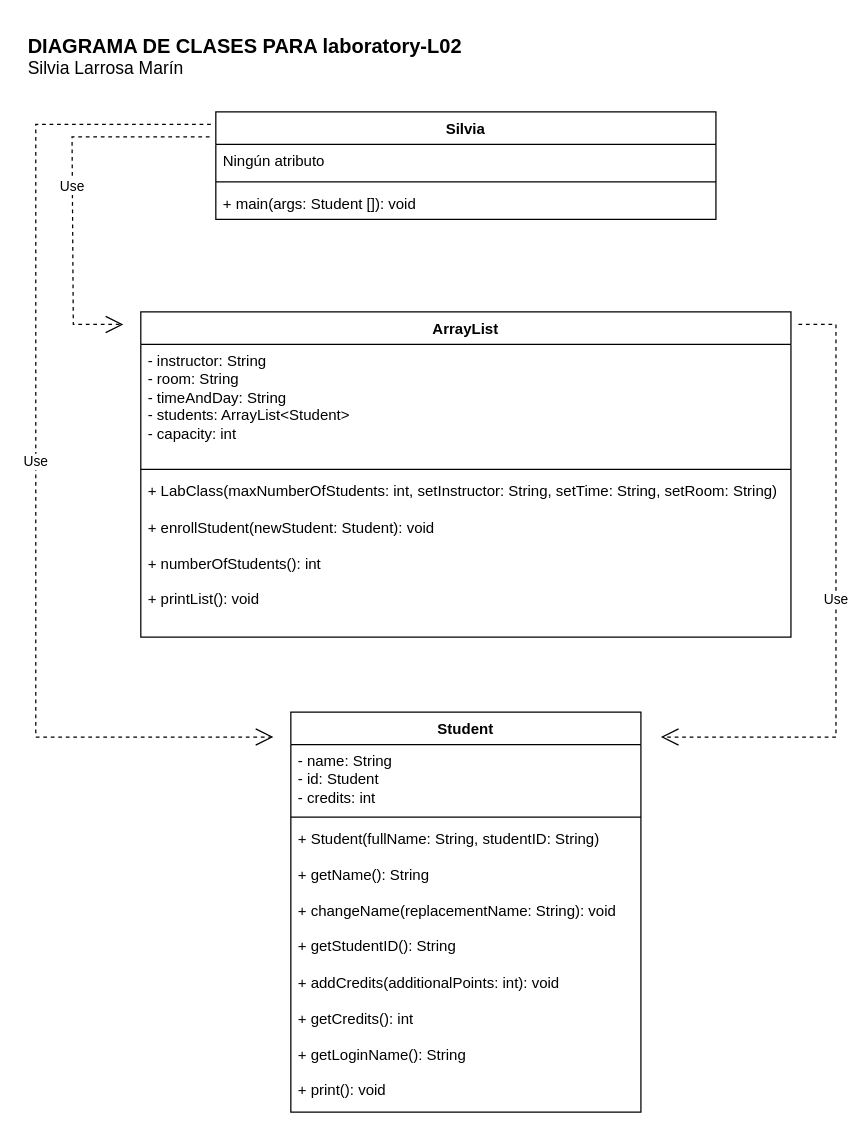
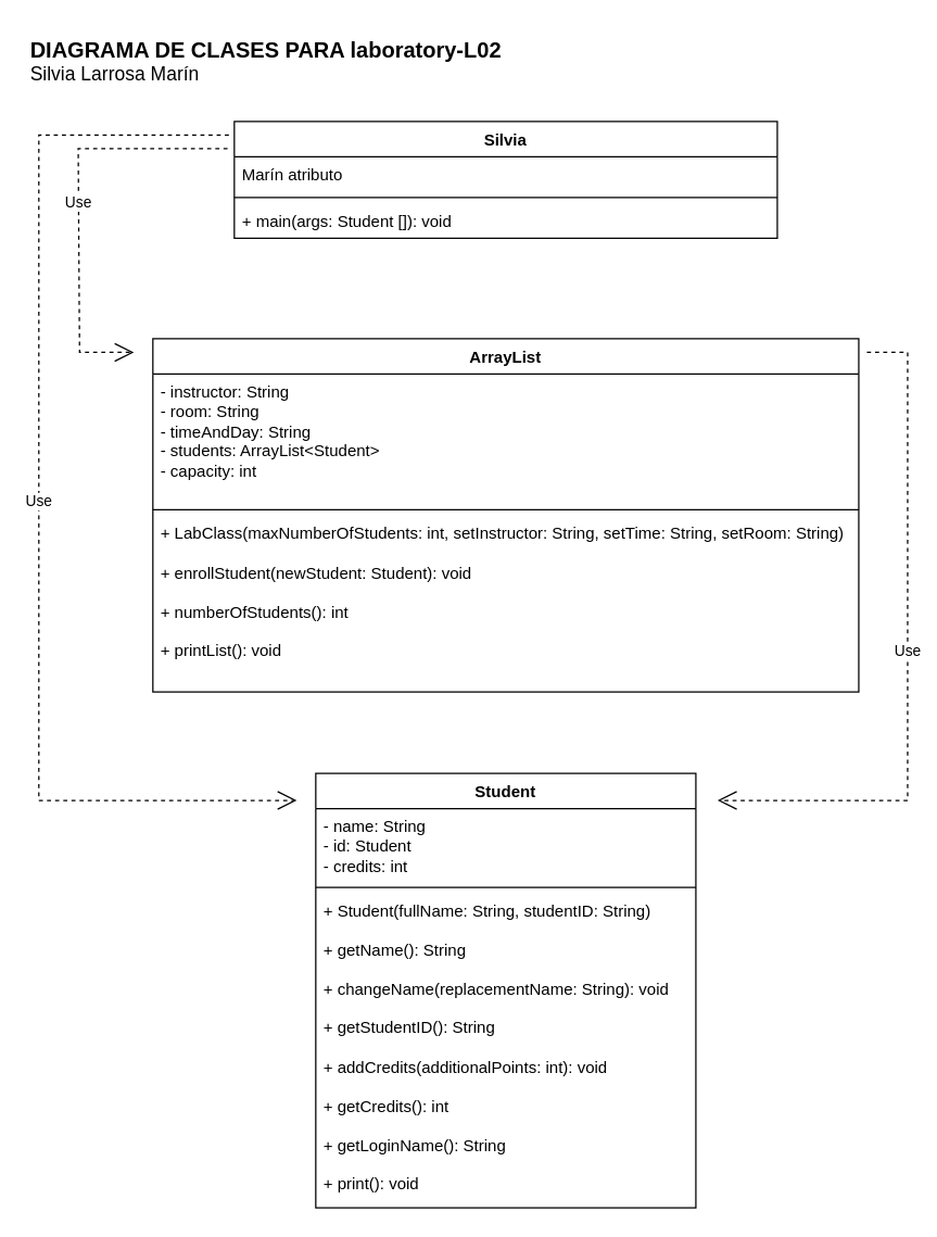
- <mxCell id="3" value="Ningún atributo" style="text;strokeColor=none;fillColor=none;align=left;verticalAlign=top;spacingLeft=4;spacingRight=4;overflow=hidden;rotatable=0;points=[[0,0.5],[1,0.5]];portConstraint=eastwest;whiteSpace=wrap;html=1;" parent="2" vertex="1"><mxGeometry y="26" width="400" height="26" as="geometry" /></mxCell>
+ <mxCell id="3" value="Marín atributo" style="text;strokeColor=none;fillColor=none;align=left;verticalAlign=top;spacingLeft=4;spacingRight=4;overflow=hidden;rotatable=0;points=[[0,0.5],[1,0.5]];portConstraint=eastwest;whiteSpace=wrap;html=1;" parent="2" vertex="1"><mxGeometry y="26" width="400" height="26" as="geometry" /></mxCell>
